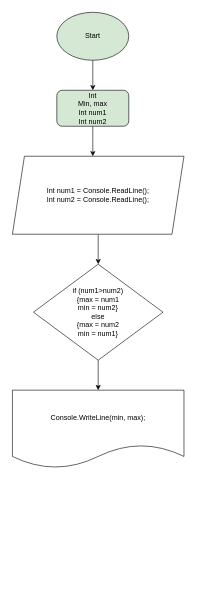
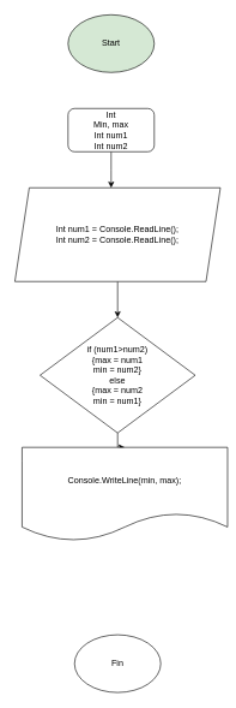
- <mxCell id="2" style="edgeStyle=orthogonalEdgeStyle;rounded=0;orthogonalLoop=1;jettySize=auto;html=1;entryX=0.5;entryY=0;entryDx=0;entryDy=0;" edge="1" parent="1" source="3" target="5"><mxGeometry relative="1" as="geometry" /></mxCell>
- <mxCell id="5" value="Int&lt;br&gt;Min, max&lt;br&gt;Int num1&lt;br&gt;Int num2" style="rounded=1;whiteSpace=wrap;html=1;fillColor=#d5e8d4;" vertex="1" parent="1"><mxGeometry x="94" y="150" width="120" height="60" as="geometry" /></mxCell>
+ <mxCell id="5" value="Int&lt;br&gt;Min, max&lt;br&gt;Int num1&lt;br&gt;Int num2" style="rounded=1;whiteSpace=wrap;html=1;" vertex="1" parent="1"><mxGeometry x="94" y="150" width="120" height="60" as="geometry" /></mxCell>
- <mxCell id="10" value="Console.WriteLine(min, max);" style="shape=document;whiteSpace=wrap;html=1;boundedLbl=1;" vertex="1" parent="1"><mxGeometry x="20" y="650" width="286" height="130" as="geometry" /></mxCell>
+ <mxCell id="10" value="Console.WriteLine(min, max);" style="shape=document;whiteSpace=wrap;html=1;boundedLbl=1;" vertex="1" parent="1"><mxGeometry x="30" y="620" width="286" height="130" as="geometry" /></mxCell>
+ <mxCell id="11" value="Fin" style="ellipse;whiteSpace=wrap;html=1;" vertex="1" parent="1"><mxGeometry x="103" y="880" width="120" height="80" as="geometry" /></mxCell>
